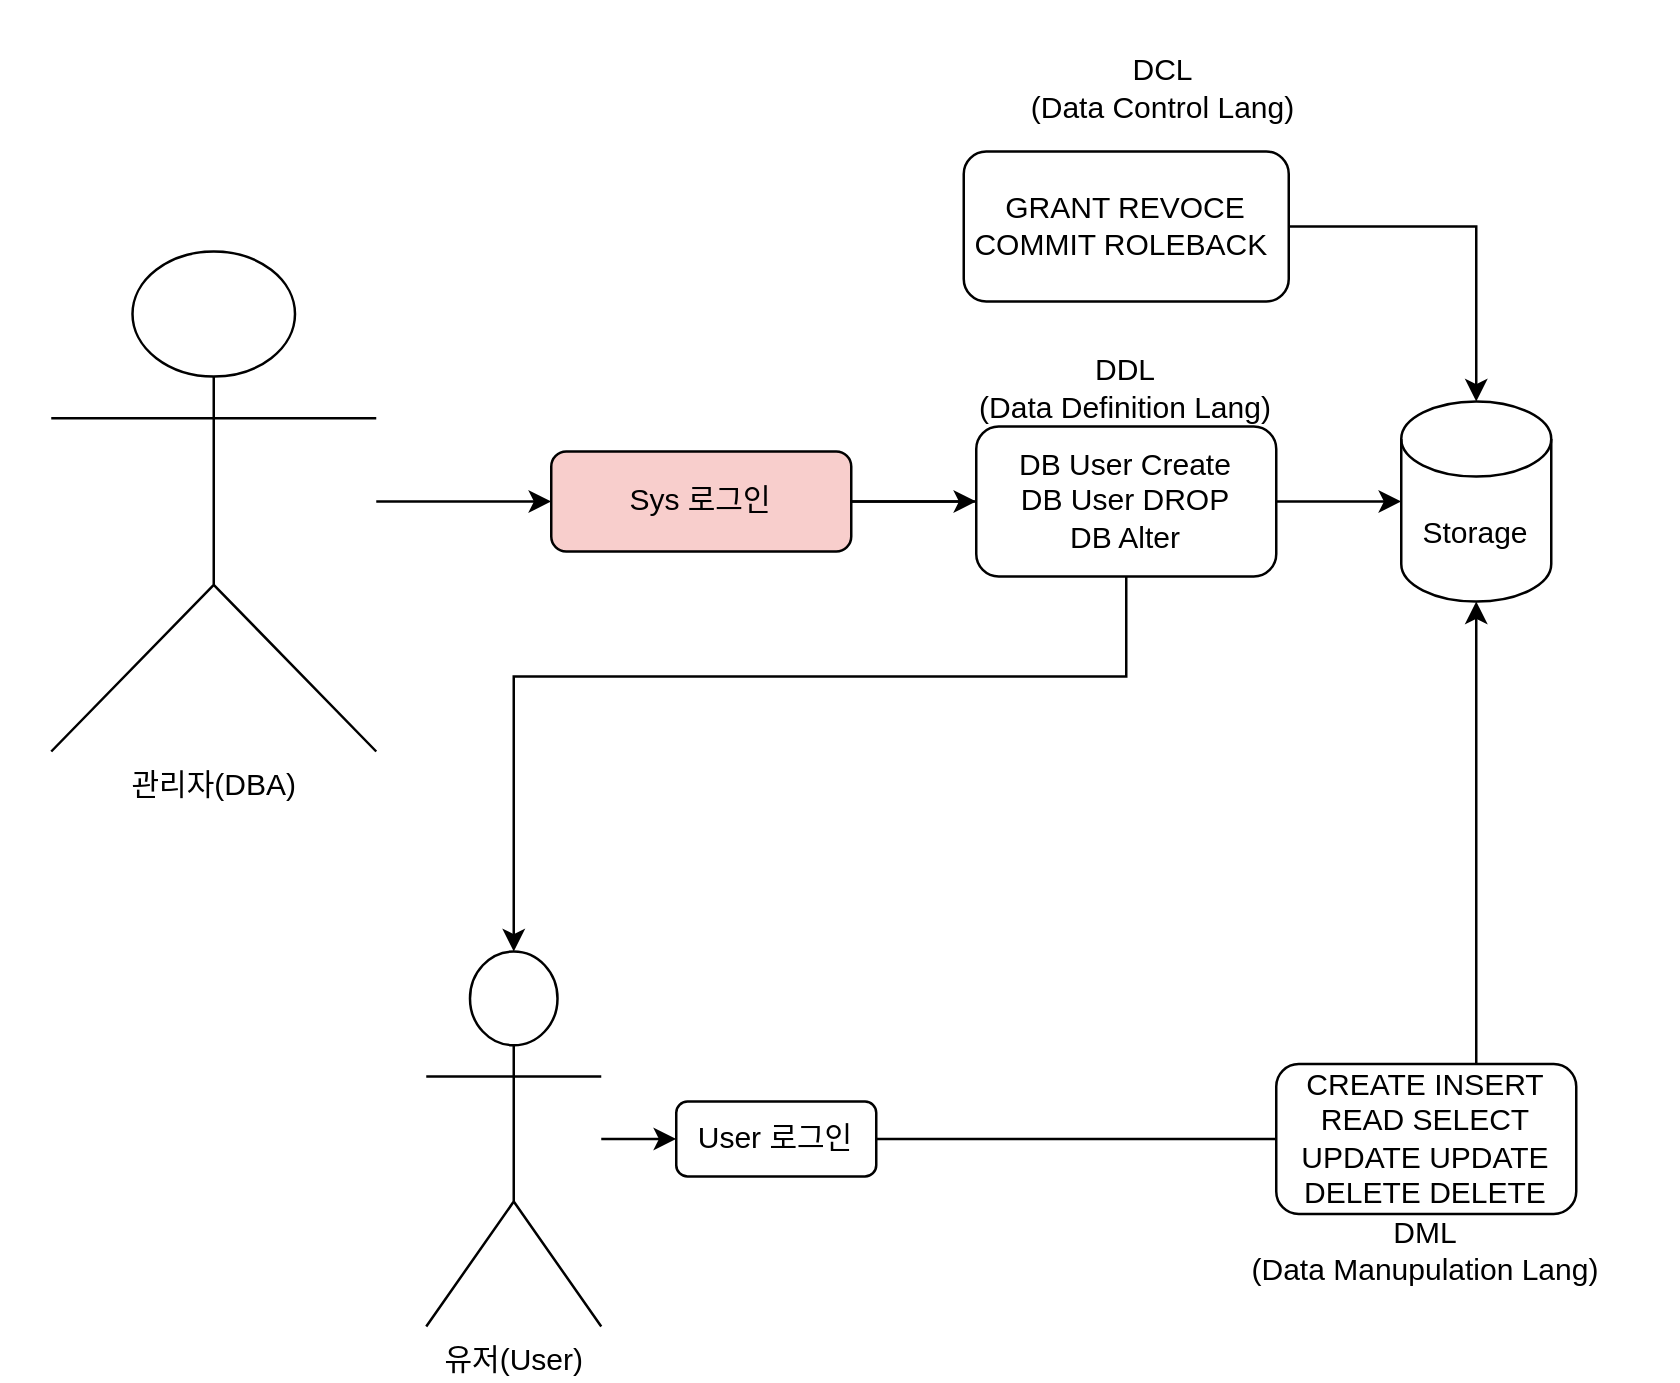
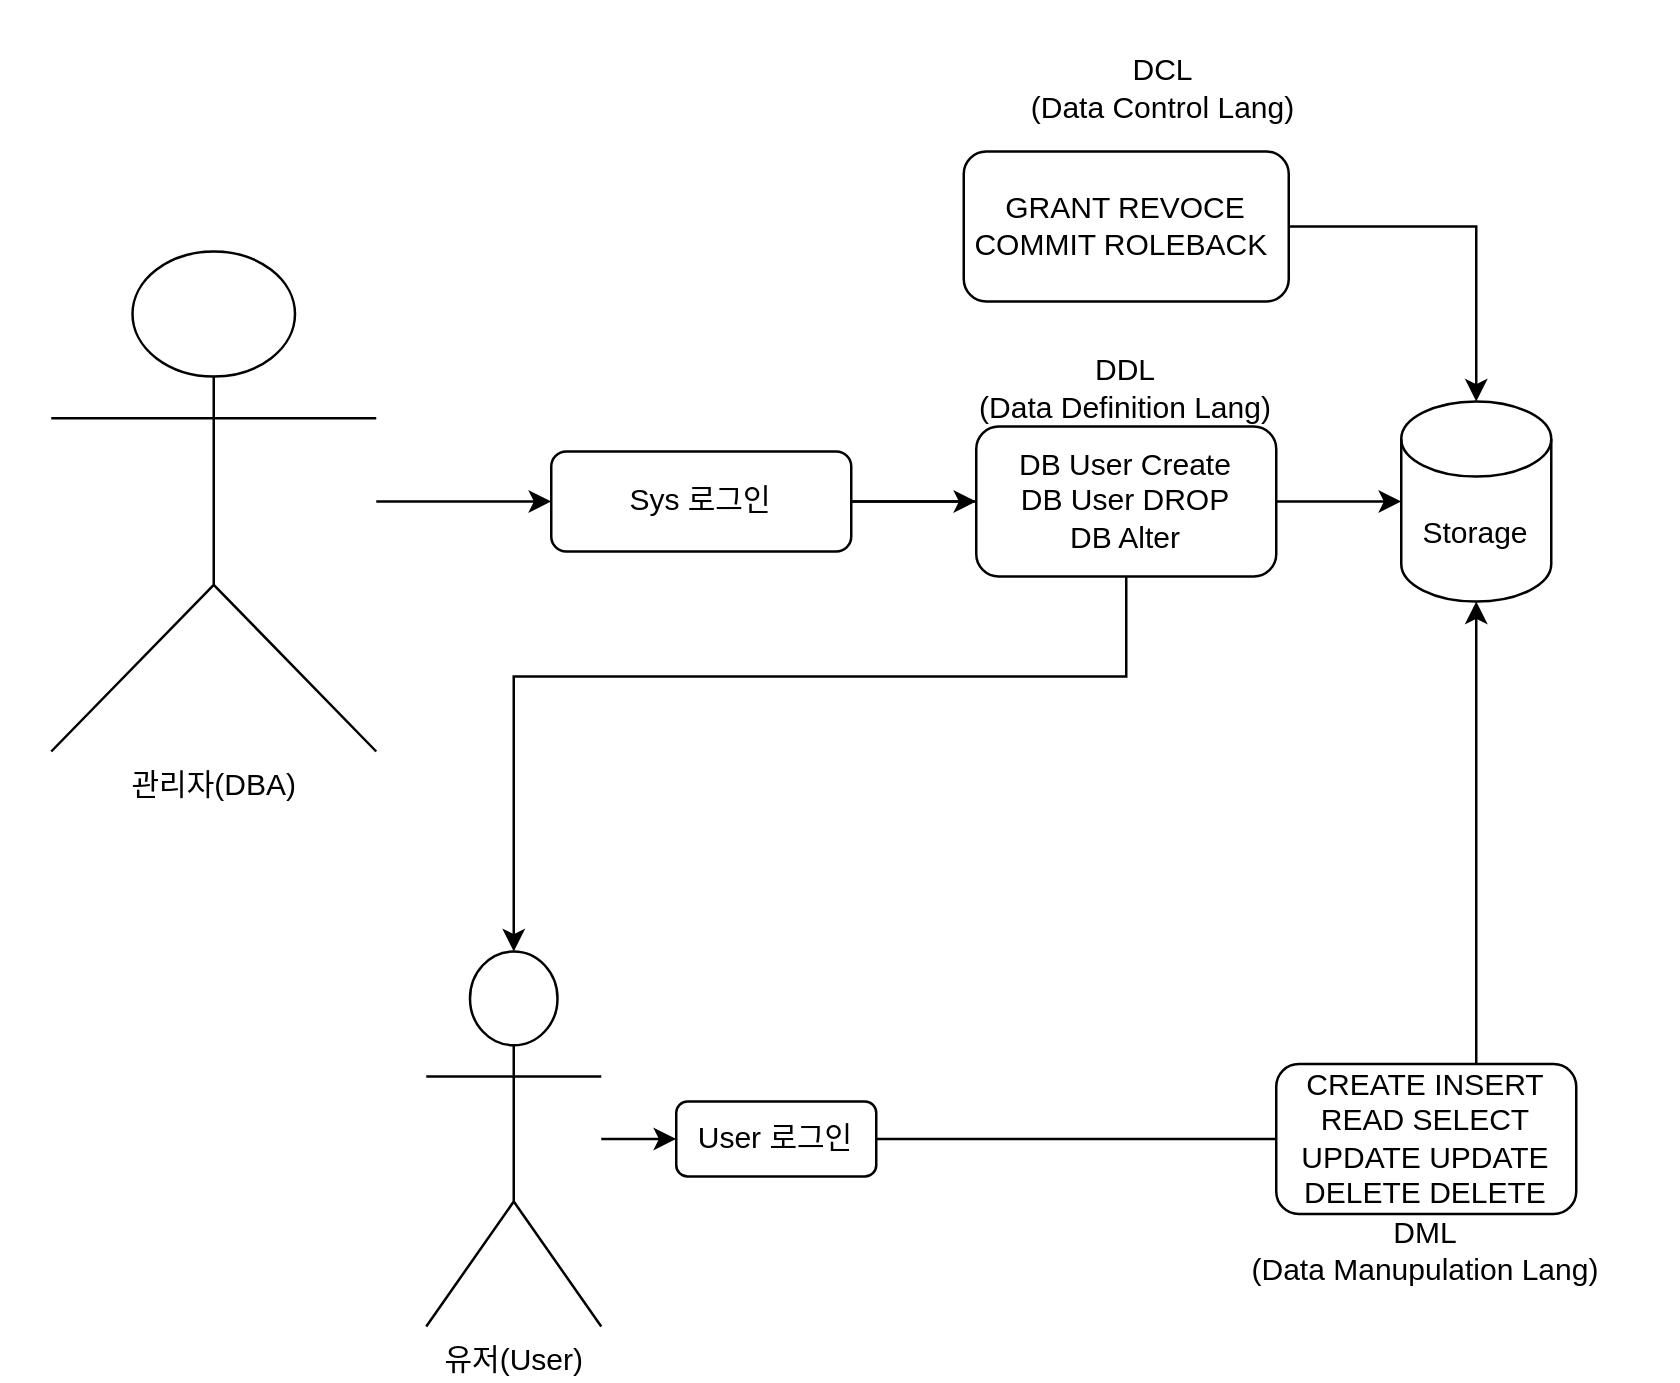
- <mxCell id="5" value="Sys 로그인" style="rounded=1;whiteSpace=wrap;html=1;fillColor=#f8cecc;" vertex="1" parent="1"><mxGeometry x="220" y="180" width="120" height="40" as="geometry" /></mxCell>
+ <mxCell id="5" value="Sys 로그인" style="rounded=1;whiteSpace=wrap;html=1;" vertex="1" parent="1"><mxGeometry x="220" y="180" width="120" height="40" as="geometry" /></mxCell>
